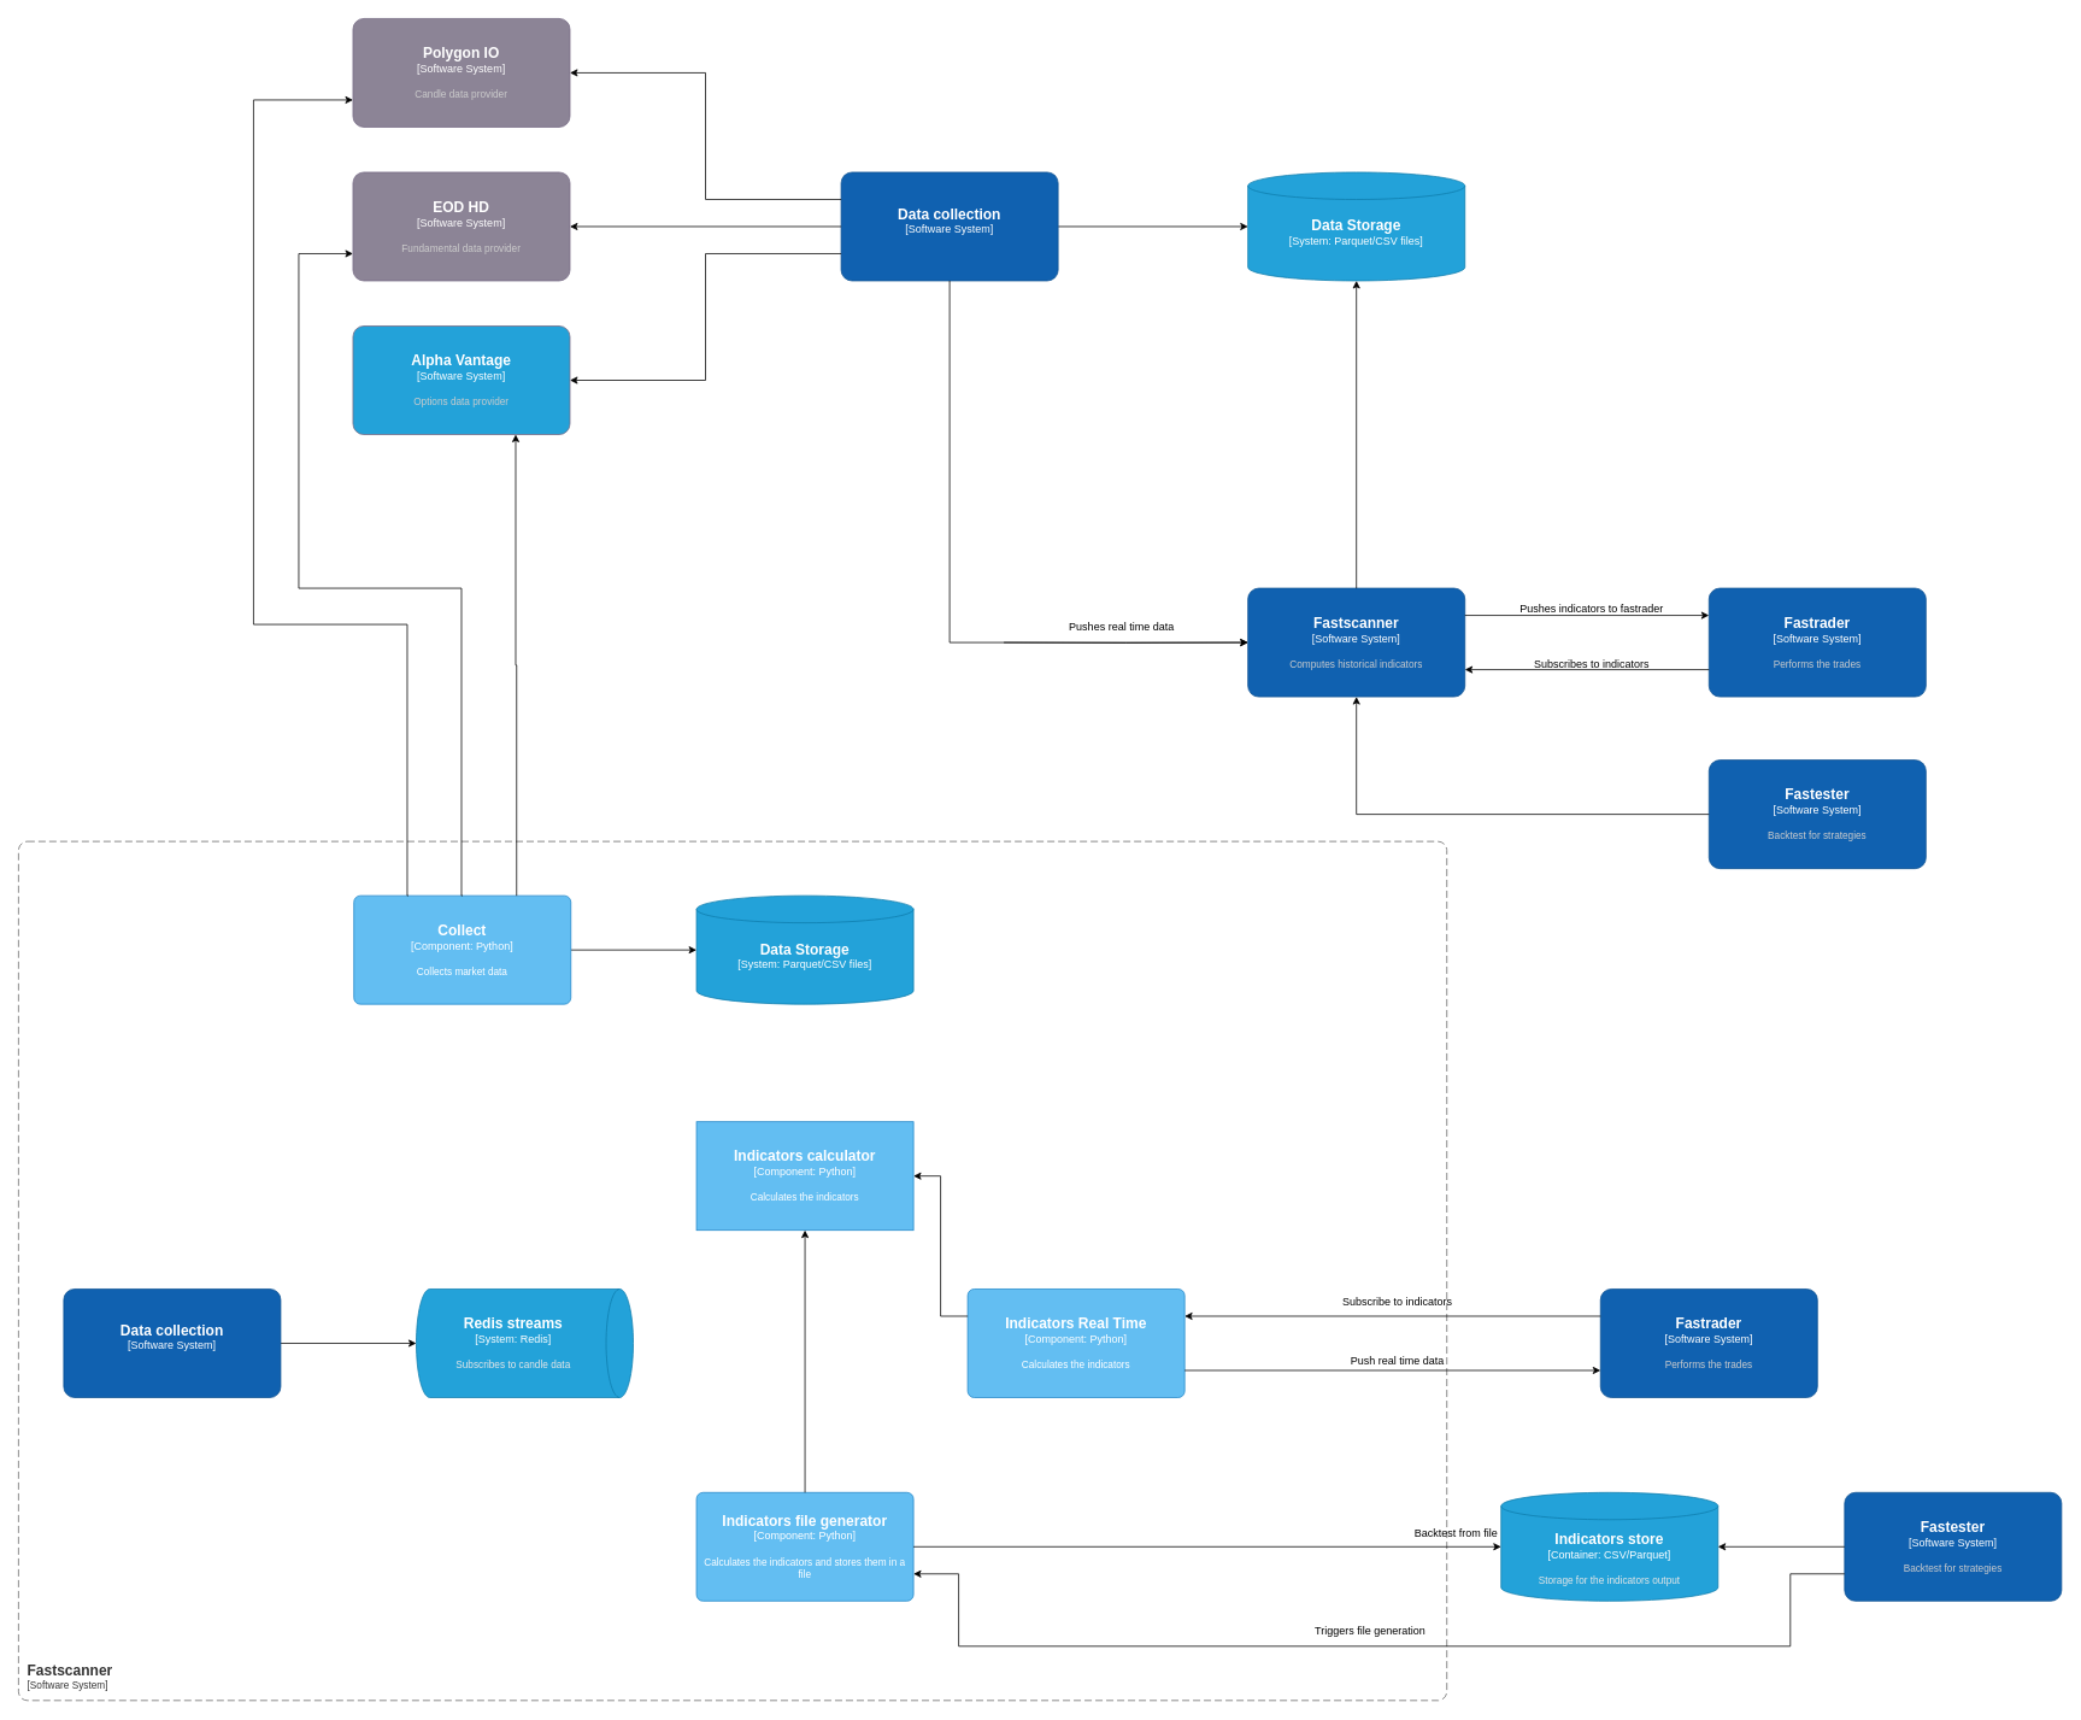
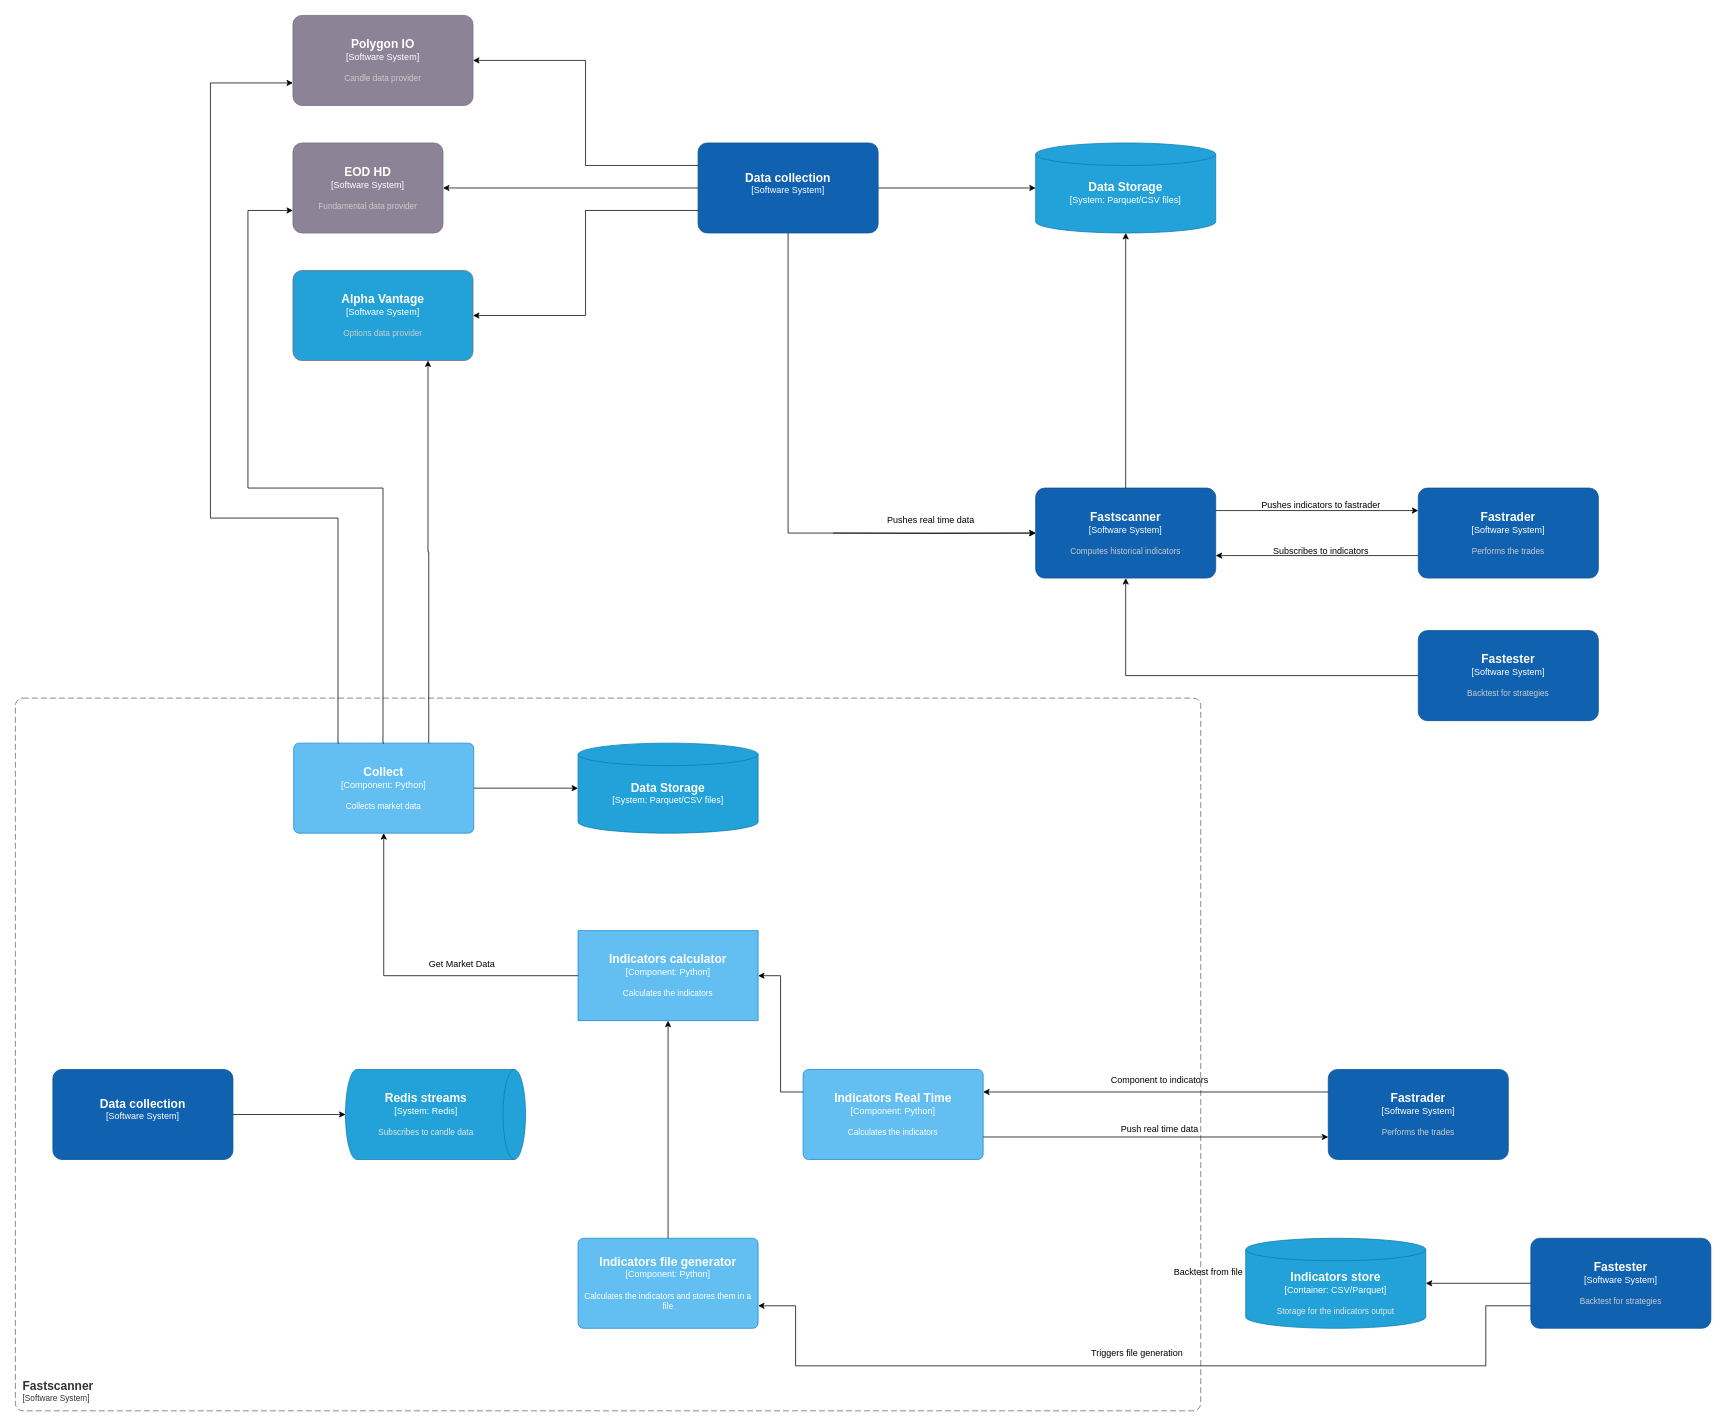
- <mxCell id="5" value="&lt;font style=&quot;font-size: 16px&quot;&gt;&lt;b&gt;EOD HD&lt;/b&gt;&lt;/font&gt;&lt;div&gt;[Software System]&lt;/div&gt;&lt;br&gt;&lt;div&gt;&lt;font style=&quot;font-size: 11px&quot;&gt;&lt;font color=&quot;#cccccc&quot;&gt;Fundamental data provider&lt;/font&gt;&lt;/div&gt;" style="rounded=1;whiteSpace=wrap;html=1;labelBackgroundColor=none;fillColor=#8C8496;fontColor=#ffffff;align=center;arcSize=10;strokeColor=#736782;metaEdit=1;resizable=0;points=[[0.25,0,0],[0.5,0,0],[0.75,0,0],[1,0.25,0],[1,0.5,0],[1,0.75,0],[0.75,1,0],[0.5,1,0],[0.25,1,0],[0,0.75,0],[0,0.5,0],[0,0.25,0]];" vertex="1" parent="1"><mxGeometry x="390" y="190" width="240" height="120" as="geometry" /></mxCell>
+ <mxCell id="5" value="&lt;font style=&quot;font-size: 16px&quot;&gt;&lt;b&gt;EOD HD&lt;/b&gt;&lt;/font&gt;&lt;div&gt;[Software System]&lt;/div&gt;&lt;br&gt;&lt;div&gt;&lt;font style=&quot;font-size: 11px&quot;&gt;&lt;font color=&quot;#cccccc&quot;&gt;Fundamental data provider&lt;/font&gt;&lt;/div&gt;" style="rounded=1;whiteSpace=wrap;html=1;labelBackgroundColor=none;fillColor=#8C8496;fontColor=#ffffff;align=center;arcSize=10;strokeColor=#736782;metaEdit=1;resizable=0;points=[[0.25,0,0],[0.5,0,0],[0.75,0,0],[1,0.25,0],[1,0.5,0],[1,0.75,0],[0.75,1,0],[0.5,1,0],[0.25,1,0],[0,0.75,0],[0,0.5,0],[0,0.25,0]];" vertex="1" parent="1"><mxGeometry x="390" y="190" width="200" height="120" as="geometry" /></mxCell>
+ <mxCell id="48" value="Get Market Data" style="text;html=1;align=center;verticalAlign=middle;resizable=0;points=[];autosize=1;strokeColor=none;fillColor=none;" vertex="1" parent="1"><mxGeometry x="560" y="1270" width="110" height="30" as="geometry" /></mxCell>
+ <mxCell id="47" style="edgeStyle=orthogonalEdgeStyle;rounded=0;orthogonalLoop=1;jettySize=auto;html=1;exitX=0;exitY=0.5;exitDx=0;exitDy=0;exitPerimeter=0;entryX=0.5;entryY=1;entryDx=0;entryDy=0;entryPerimeter=0;" edge="1" parent="1" source="26" target="46"><mxGeometry relative="1" as="geometry" /></mxCell>
- <mxCell id="35" value="Subscribe to indicators" style="text;html=1;align=center;verticalAlign=middle;resizable=0;points=[];autosize=1;strokeColor=none;fillColor=none;" vertex="1" parent="1"><mxGeometry x="1475" y="1425" width="140" height="30" as="geometry" /></mxCell>
+ <mxCell id="35" value="Component to indicators" style="text;html=1;align=center;verticalAlign=middle;resizable=0;points=[];autosize=1;strokeColor=none;fillColor=none;" vertex="1" parent="1"><mxGeometry x="1475" y="1425" width="140" height="30" as="geometry" /></mxCell>
- <mxCell id="42" style="edgeStyle=orthogonalEdgeStyle;rounded=0;orthogonalLoop=1;jettySize=auto;html=1;exitX=1;exitY=0.5;exitDx=0;exitDy=0;exitPerimeter=0;entryX=0;entryY=0.5;entryDx=0;entryDy=0;entryPerimeter=0;" edge="1" parent="1" source="31" target="37"><mxGeometry relative="1" as="geometry" /></mxCell>
